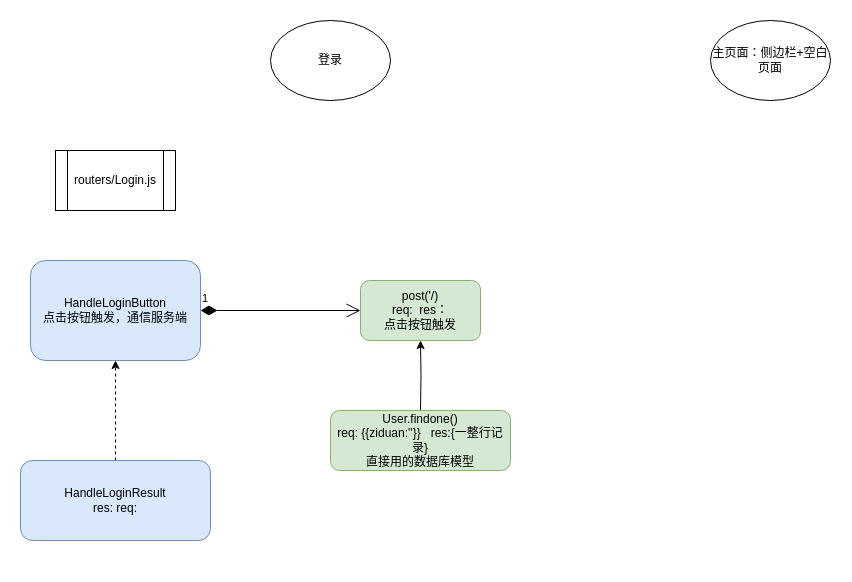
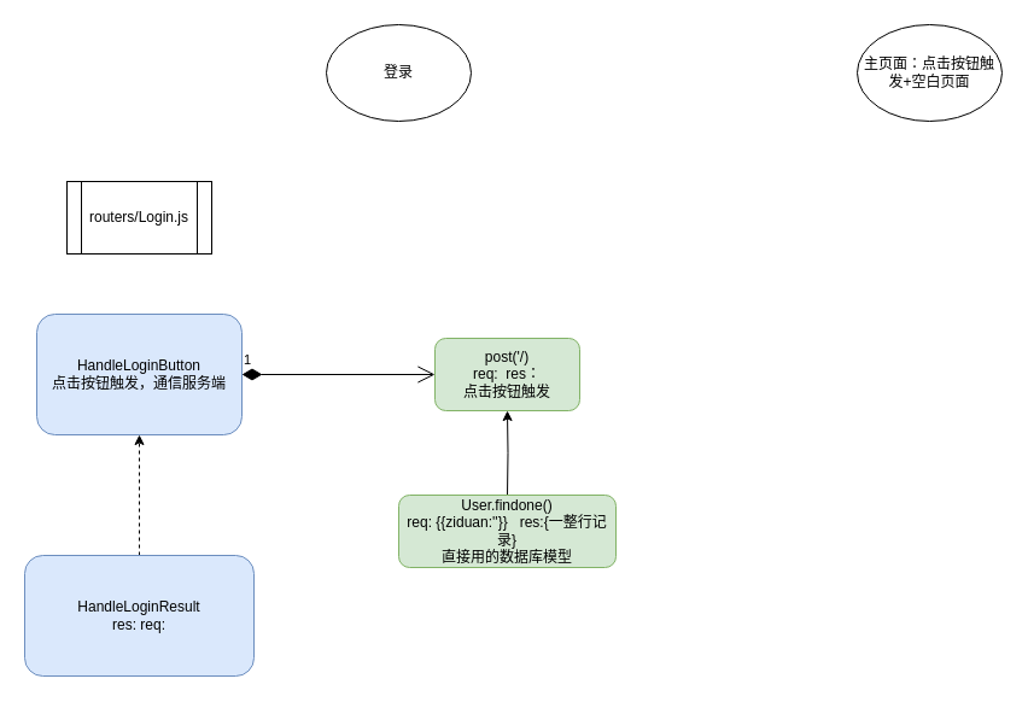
- <mxCell id="11" value="主页面：侧边栏+空白页面" style="ellipse;whiteSpace=wrap;html=1;rounded=1;strokeColor=default;align=center;verticalAlign=middle;fontFamily=Helvetica;fontSize=12;fontColor=default;fillColor=default;" vertex="1" parent="1"><mxGeometry x="710" y="20" width="120" height="80" as="geometry" /></mxCell>
+ <mxCell id="11" value="主页面：点击按钮触发+空白页面" style="ellipse;whiteSpace=wrap;html=1;rounded=1;strokeColor=default;align=center;verticalAlign=middle;fontFamily=Helvetica;fontSize=12;fontColor=default;fillColor=default;" vertex="1" parent="1"><mxGeometry x="710" y="20" width="120" height="80" as="geometry" /></mxCell>
- <mxCell id="7" value="HandleLoginResult&lt;br&gt;res: req:&lt;br&gt;" style="rounded=1;whiteSpace=wrap;html=1;fillColor=#dae8fc;strokeColor=#6c8ebf;" parent="1" vertex="1"><mxGeometry x="20" y="460" width="190" height="80" as="geometry" /></mxCell>
+ <mxCell id="7" value="HandleLoginResult&lt;br&gt;res: req:&lt;br&gt;" style="rounded=1;whiteSpace=wrap;html=1;fillColor=#dae8fc;strokeColor=#6c8ebf;" parent="1" vertex="1"><mxGeometry x="20" y="460" width="190" height="100" as="geometry" /></mxCell>
